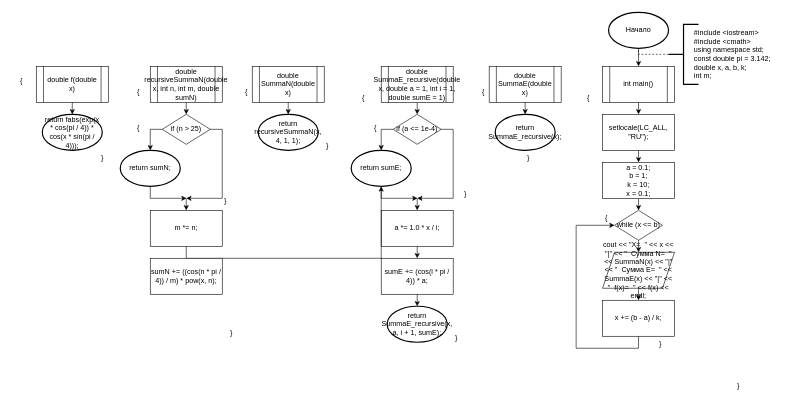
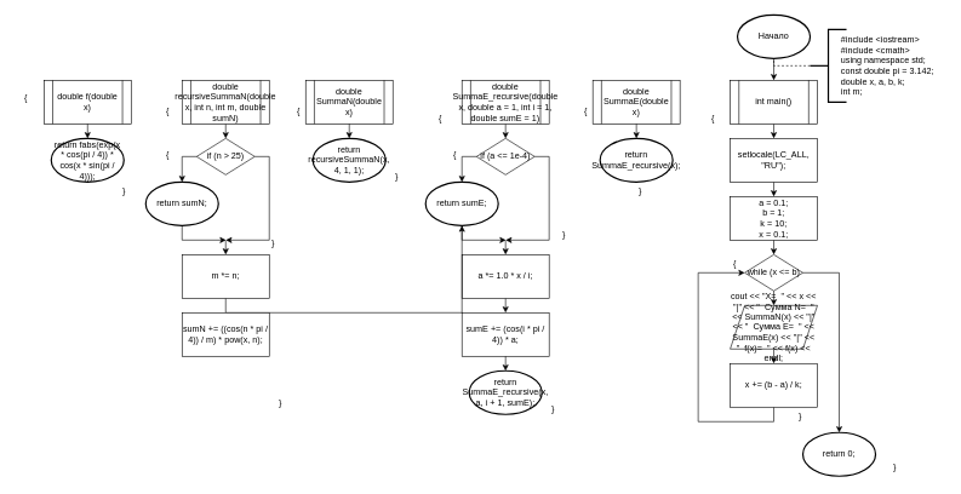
+ <mxCell id="20" style="edgeStyle=orthogonalEdgeStyle;rounded=0;orthogonalLoop=1;jettySize=auto;html=1;exitX=1;exitY=0.5;exitDx=0;exitDy=0;entryX=0.5;entryY=0;entryDx=0;entryDy=0;entryPerimeter=0;" edge="1" parent="1" source="14" target="19"><mxGeometry relative="1" as="geometry" /></mxCell>
+ <mxCell id="19" value="return 0;" style="strokeWidth=2;html=1;shape=mxgraph.flowchart.start_1;whiteSpace=wrap;" vertex="1" parent="1"><mxGeometry x="1104" y="595" width="100" height="60" as="geometry" /></mxCell>
